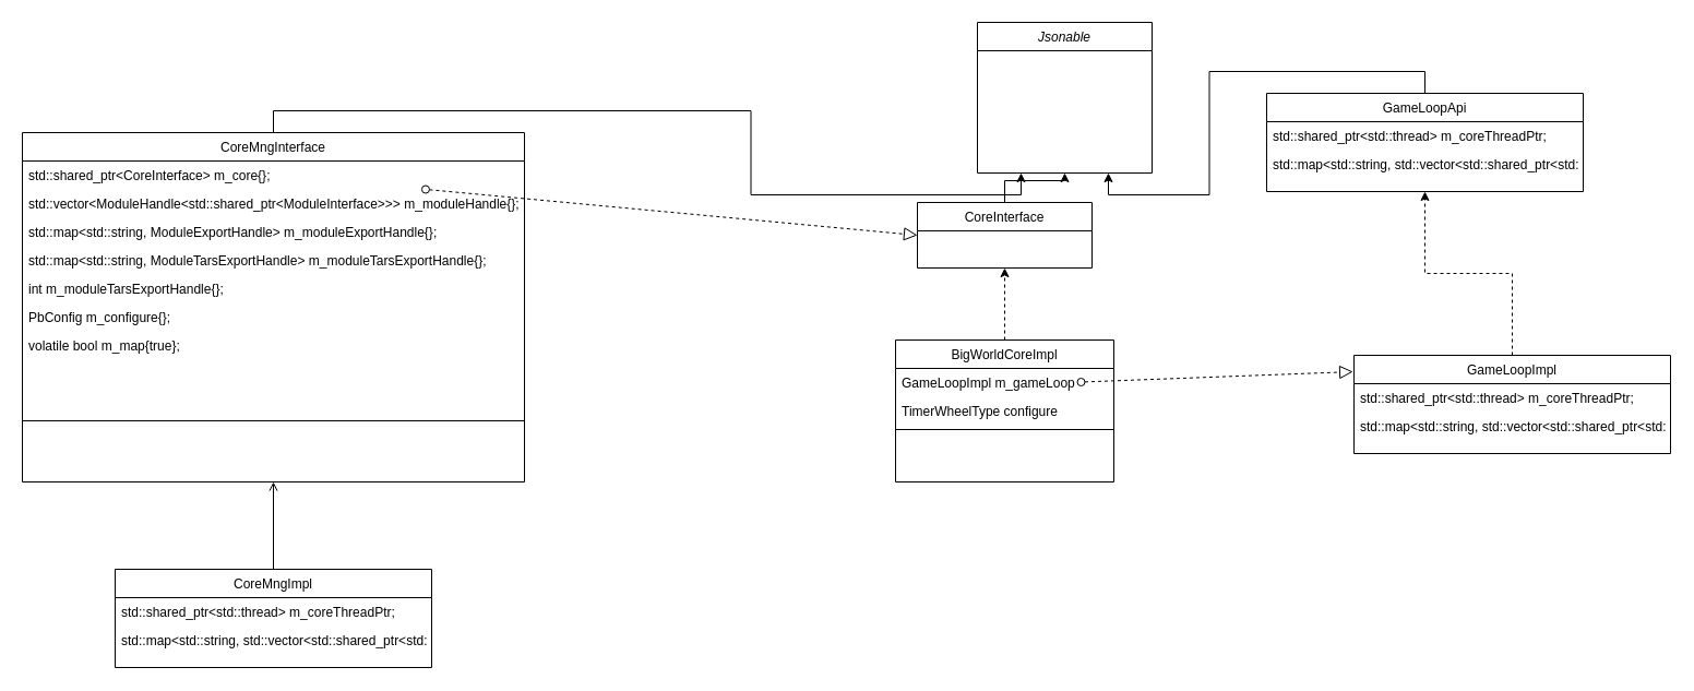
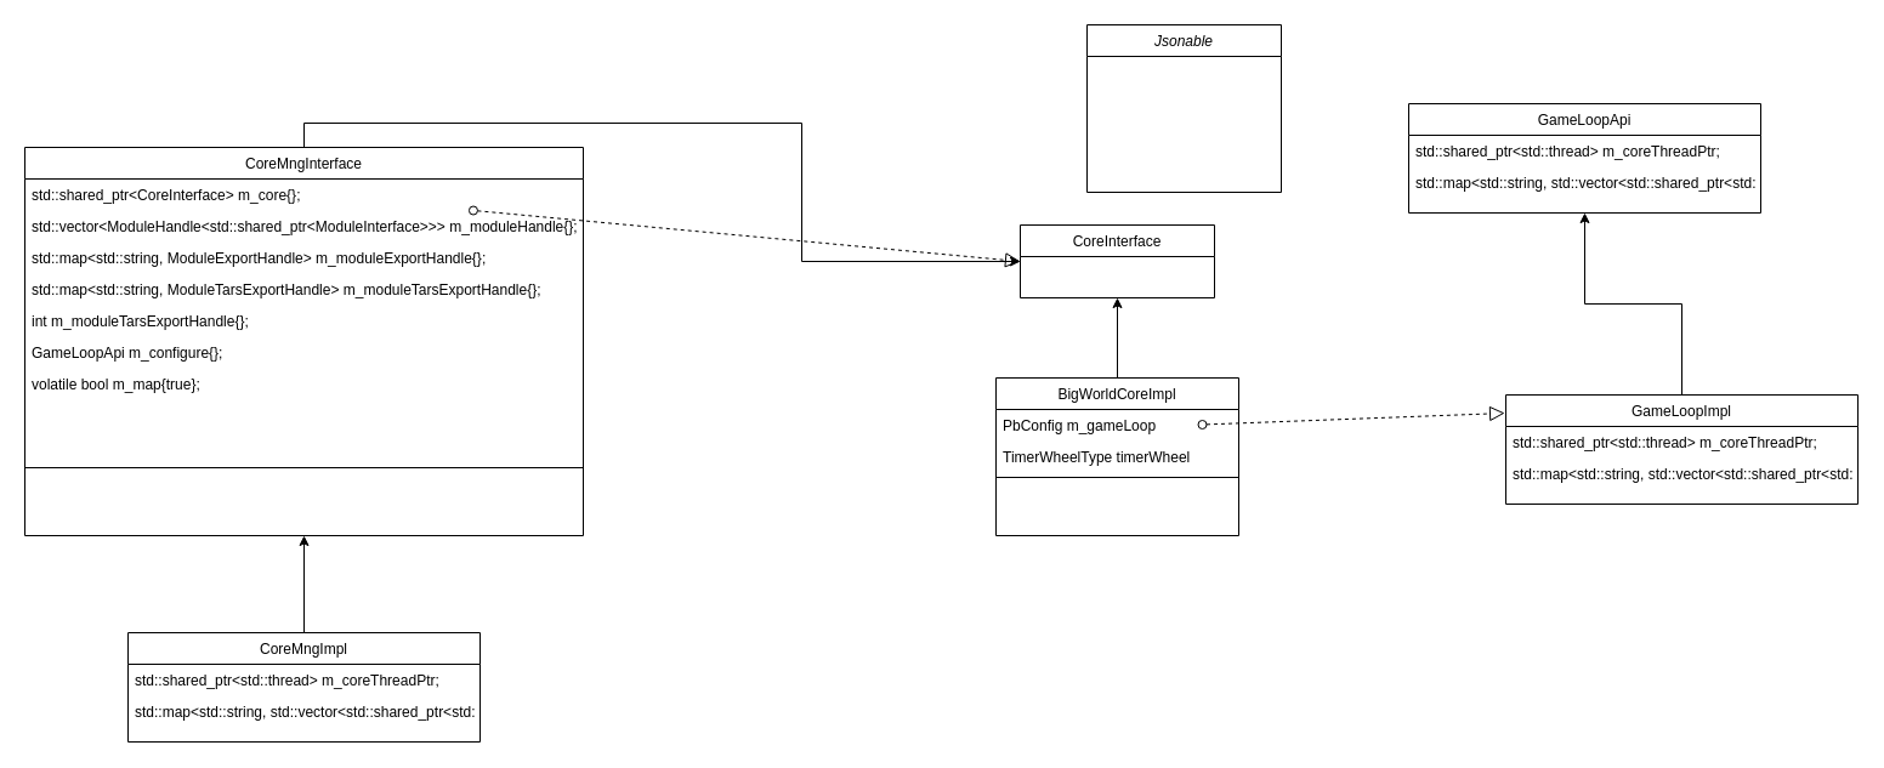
- <mxCell id="18" style="edgeStyle=orthogonalEdgeStyle;rounded=0;orthogonalLoop=1;jettySize=auto;html=1;exitX=0.5;exitY=0;exitDx=0;exitDy=0;entryX=0.75;entryY=1;entryDx=0;entryDy=0;" edge="1" parent="1" source="19" target="2"><mxGeometry relative="1" as="geometry" /></mxCell>
- <mxCell id="3" style="edgeStyle=orthogonalEdgeStyle;rounded=0;orthogonalLoop=1;jettySize=auto;html=1;exitX=0.5;exitY=0;exitDx=0;exitDy=0;entryX=0.5;entryY=1;entryDx=0;entryDy=0;" parent="1" source="5" target="2" edge="1"><mxGeometry relative="1" as="geometry" /></mxCell>
- <mxCell id="6" style="edgeStyle=orthogonalEdgeStyle;rounded=0;orthogonalLoop=1;jettySize=auto;html=1;exitX=0.5;exitY=0;exitDx=0;exitDy=0;entryX=0.25;entryY=1;entryDx=0;entryDy=0;" parent="1" source="7" edge="1" target="2"><mxGeometry relative="1" as="geometry"><mxPoint x="800" y="45" as="targetPoint" /></mxGeometry></mxCell>
+ <mxCell id="6" style="edgeStyle=orthogonalEdgeStyle;rounded=0;orthogonalLoop=1;jettySize=auto;html=1;exitX=0.5;exitY=0;exitDx=0;exitDy=0;" parent="1" source="7" edge="1" target="5"><mxGeometry relative="1" as="geometry"><mxPoint x="800" y="45" as="targetPoint" /></mxGeometry></mxCell>
- <mxCell id="17" style="edgeStyle=orthogonalEdgeStyle;rounded=0;orthogonalLoop=1;jettySize=auto;html=1;exitX=0.5;exitY=0;exitDx=0;exitDy=0;entryX=0.5;entryY=1;entryDx=0;entryDy=0;dashed=1;" edge="1" parent="1" source="22" target="19"><mxGeometry relative="1" as="geometry" /></mxCell>
+ <mxCell id="17" style="edgeStyle=orthogonalEdgeStyle;rounded=0;orthogonalLoop=1;jettySize=auto;html=1;exitX=0.5;exitY=0;exitDx=0;exitDy=0;entryX=0.5;entryY=1;entryDx=0;entryDy=0;" edge="1" parent="1" source="22" target="19"><mxGeometry relative="1" as="geometry" /></mxCell>
- <mxCell id="4" style="edgeStyle=orthogonalEdgeStyle;rounded=0;orthogonalLoop=1;jettySize=auto;html=1;exitX=0.5;exitY=0;exitDx=0;exitDy=0;entryX=0.5;entryY=1;entryDx=0;entryDy=0;dashed=1;" parent="1" source="25" target="5" edge="1"><mxGeometry relative="1" as="geometry" /></mxCell>
+ <mxCell id="4" style="edgeStyle=orthogonalEdgeStyle;rounded=0;orthogonalLoop=1;jettySize=auto;html=1;exitX=0.5;exitY=0;exitDx=0;exitDy=0;entryX=0.5;entryY=1;entryDx=0;entryDy=0;" parent="1" source="25" target="5" edge="1"><mxGeometry relative="1" as="geometry" /></mxCell>
- <mxCell id="13" value="PbConfig m_configure{};" style="text;align=left;verticalAlign=top;spacingLeft=4;spacingRight=4;overflow=hidden;rotatable=0;points=[[0,0.5],[1,0.5]];portConstraint=eastwest;rounded=0;shadow=0;html=0;" parent="7" vertex="1"><mxGeometry y="156" width="460" height="26" as="geometry" /></mxCell>
+ <mxCell id="13" value="GameLoopApi m_configure{};" style="text;align=left;verticalAlign=top;spacingLeft=4;spacingRight=4;overflow=hidden;rotatable=0;points=[[0,0.5],[1,0.5]];portConstraint=eastwest;rounded=0;shadow=0;html=0;" parent="7" vertex="1"><mxGeometry y="156" width="460" height="26" as="geometry" /></mxCell>
- <mxCell id="26" value="GameLoopImpl m_gameLoop" style="text;align=left;verticalAlign=top;spacingLeft=4;spacingRight=4;overflow=hidden;rotatable=0;points=[[0,0.5],[1,0.5]];portConstraint=eastwest;rounded=0;shadow=0;html=0;" parent="25" vertex="1"><mxGeometry y="26" width="200" height="26" as="geometry" /></mxCell>
+ <mxCell id="26" value="PbConfig m_gameLoop" style="text;align=left;verticalAlign=top;spacingLeft=4;spacingRight=4;overflow=hidden;rotatable=0;points=[[0,0.5],[1,0.5]];portConstraint=eastwest;rounded=0;shadow=0;html=0;" parent="25" vertex="1"><mxGeometry y="26" width="200" height="26" as="geometry" /></mxCell>
- <mxCell id="28" value="TimerWheelType configure" style="text;align=left;verticalAlign=top;spacingLeft=4;spacingRight=4;overflow=hidden;rotatable=0;points=[[0,0.5],[1,0.5]];portConstraint=eastwest;rounded=0;shadow=0;html=0;" parent="25" vertex="1"><mxGeometry y="52" width="200" height="26" as="geometry" /></mxCell>
+ <mxCell id="28" value="TimerWheelType timerWheel" style="text;align=left;verticalAlign=top;spacingLeft=4;spacingRight=4;overflow=hidden;rotatable=0;points=[[0,0.5],[1,0.5]];portConstraint=eastwest;rounded=0;shadow=0;html=0;" parent="25" vertex="1"><mxGeometry y="52" width="200" height="26" as="geometry" /></mxCell>
- <mxCell id="16" style="edgeStyle=orthogonalEdgeStyle;rounded=0;orthogonalLoop=1;jettySize=auto;html=1;exitX=0.5;exitY=0;exitDx=0;exitDy=0;entryX=0.5;entryY=1;entryDx=0;entryDy=0;endArrow=open;" parent="1" source="31" target="7" edge="1"><mxGeometry relative="1" as="geometry"><mxPoint x="255" y="451" as="targetPoint" /></mxGeometry></mxCell>
+ <mxCell id="16" style="edgeStyle=orthogonalEdgeStyle;rounded=0;orthogonalLoop=1;jettySize=auto;html=1;exitX=0.5;exitY=0;exitDx=0;exitDy=0;entryX=0.5;entryY=1;entryDx=0;entryDy=0;" parent="1" source="31" target="7" edge="1"><mxGeometry relative="1" as="geometry"><mxPoint x="255" y="451" as="targetPoint" /></mxGeometry></mxCell>
